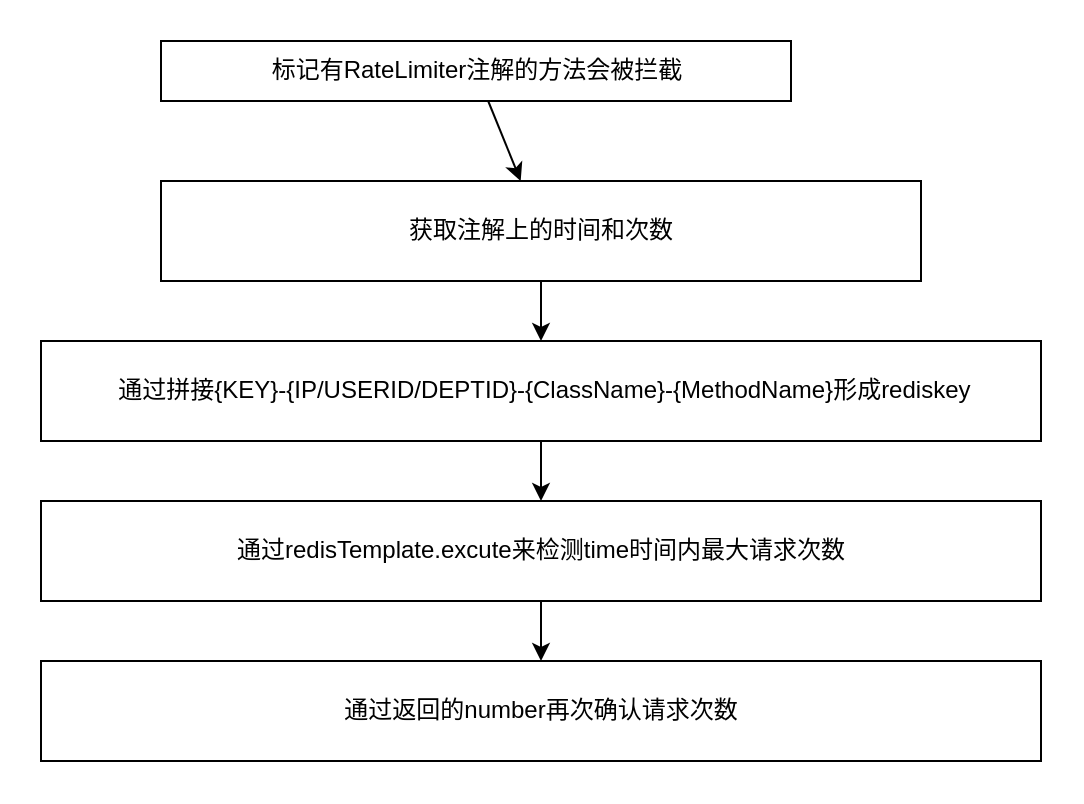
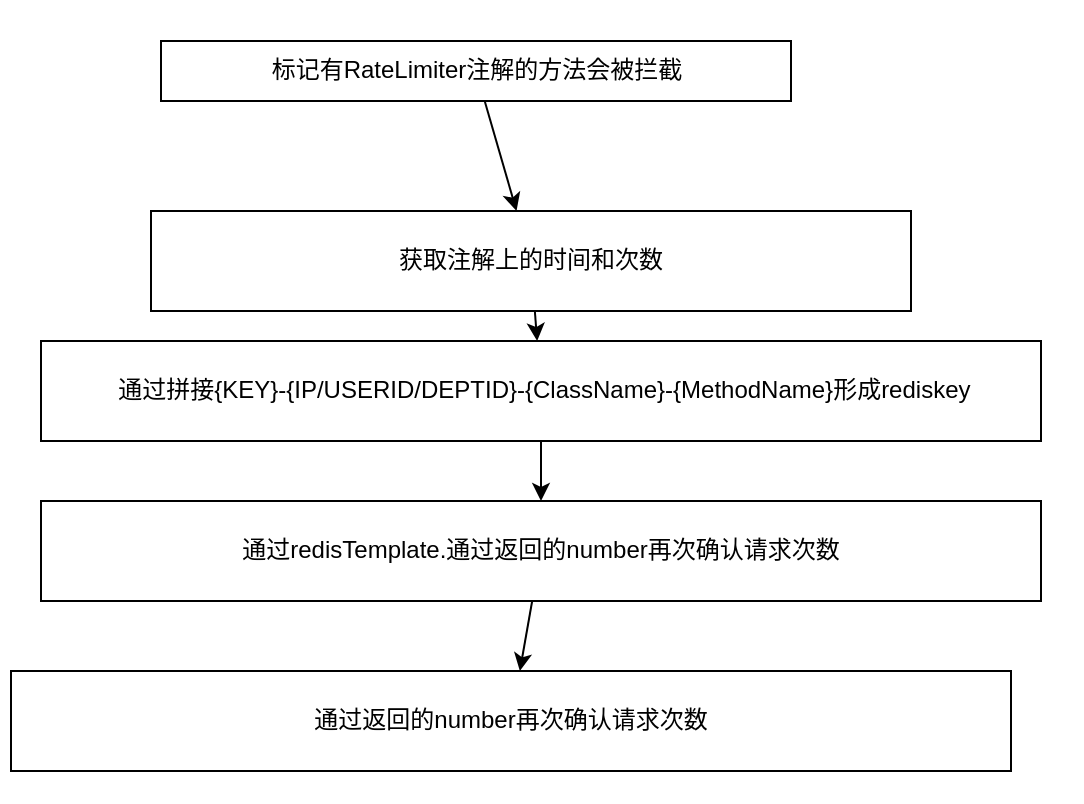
- <mxCell id="5" value="获取注解上的时间和次数" style="html=1;" vertex="1" parent="1"><mxGeometry x="80" y="90" width="380" height="50" as="geometry" /></mxCell>
+ <mxCell id="5" value="获取注解上的时间和次数" style="html=1;" vertex="1" parent="1"><mxGeometry x="75" y="105" width="380" height="50" as="geometry" /></mxCell>
- <mxCell id="9" value="通过redisTemplate.excute来检测time时间内最大请求次数" style="html=1;" vertex="1" parent="1"><mxGeometry x="20" y="250" width="500" height="50" as="geometry" /></mxCell>
+ <mxCell id="9" value="通过redisTemplate.通过返回的number再次确认请求次数" style="html=1;" vertex="1" parent="1"><mxGeometry x="20" y="250" width="500" height="50" as="geometry" /></mxCell>
- <mxCell id="10" value="通过返回的number再次确认请求次数" style="html=1;" vertex="1" parent="1"><mxGeometry x="20" y="330" width="500" height="50" as="geometry" /></mxCell>
+ <mxCell id="10" value="通过返回的number再次确认请求次数" style="html=1;" vertex="1" parent="1"><mxGeometry x="5" y="335" width="500" height="50" as="geometry" /></mxCell>
